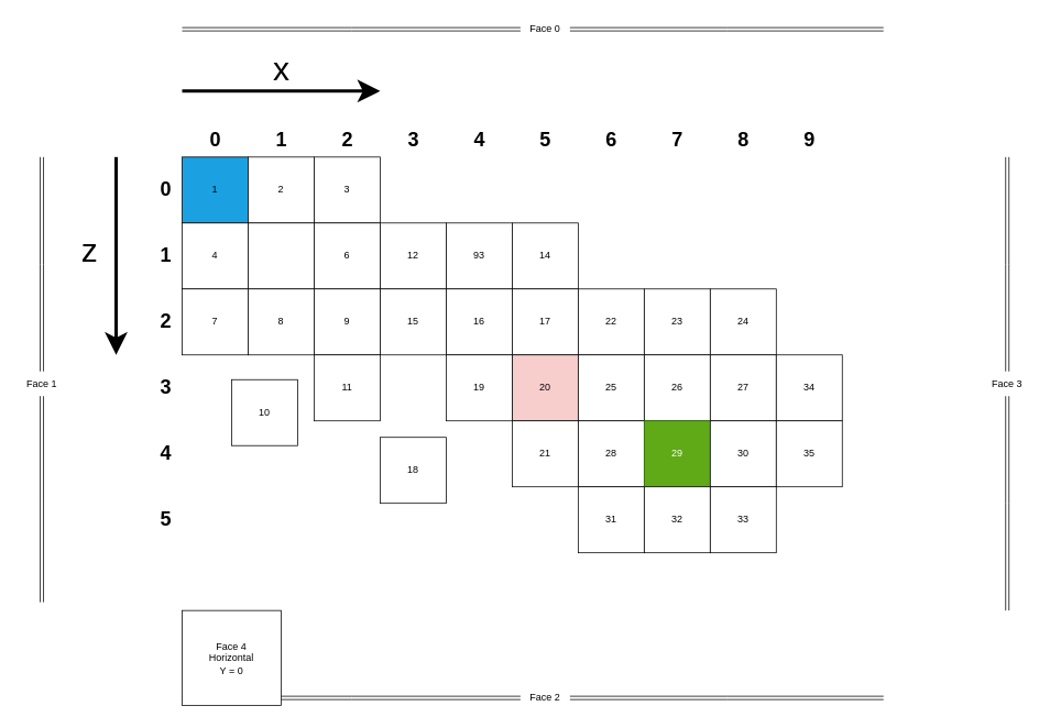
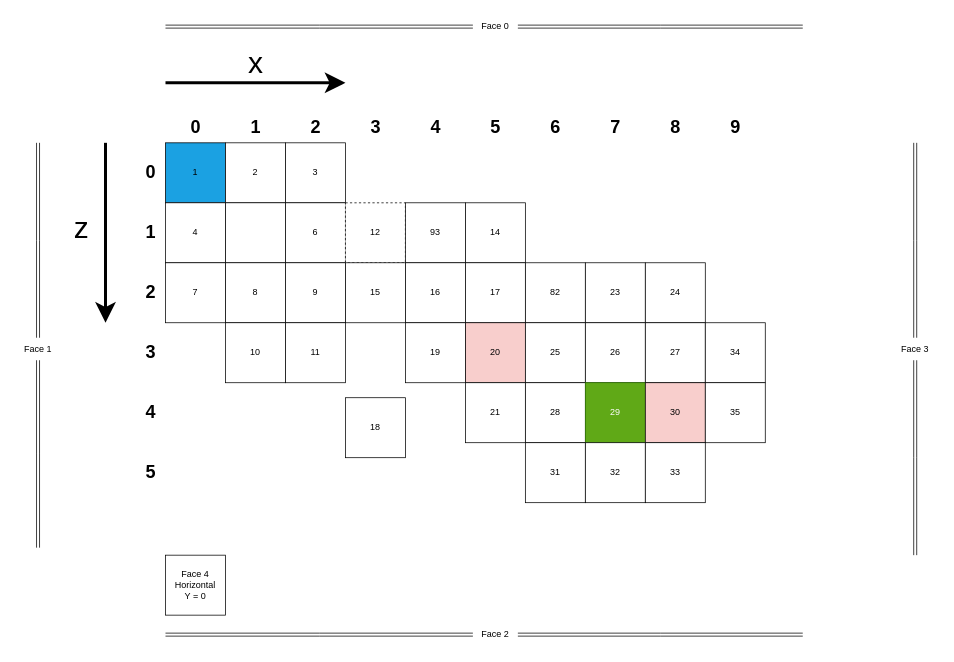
- <mxCell id="13" value="12" style="whiteSpace=wrap;html=1;aspect=fixed;" parent="1" vertex="1"><mxGeometry x="460" y="270" width="80" height="80" as="geometry" /></mxCell>
+ <mxCell id="13" value="12" style="whiteSpace=wrap;html=1;aspect=fixed;dashed=1;" parent="1" vertex="1"><mxGeometry x="460" y="270" width="80" height="80" as="geometry" /></mxCell>
- <mxCell id="23" value="22" style="whiteSpace=wrap;html=1;aspect=fixed;" parent="1" vertex="1"><mxGeometry x="700" y="350" width="80" height="80" as="geometry" /></mxCell>
+ <mxCell id="23" value="82" style="whiteSpace=wrap;html=1;aspect=fixed;" parent="1" vertex="1"><mxGeometry x="700" y="350" width="80" height="80" as="geometry" /></mxCell>
- <mxCell id="11" value="10" style="whiteSpace=wrap;html=1;aspect=fixed;" parent="1" vertex="1"><mxGeometry x="280" y="460" width="80" height="80" as="geometry" /></mxCell>
+ <mxCell id="11" value="10" style="whiteSpace=wrap;html=1;aspect=fixed;" parent="1" vertex="1"><mxGeometry x="300" y="430" width="80" height="80" as="geometry" /></mxCell>
- <mxCell id="31" value="30" style="whiteSpace=wrap;html=1;aspect=fixed;" parent="1" vertex="1"><mxGeometry x="860" y="510" width="80" height="80" as="geometry" /></mxCell>
+ <mxCell id="31" value="30" style="whiteSpace=wrap;html=1;aspect=fixed;fillColor=#f8cecc;" parent="1" vertex="1"><mxGeometry x="860" y="510" width="80" height="80" as="geometry" /></mxCell>
- <mxCell id="67" value="&lt;div&gt;Face 4&lt;br&gt;&lt;/div&gt;Horizontal&lt;br&gt;Y = 0" style="whiteSpace=wrap;html=1;aspect=fixed;" vertex="1" parent="1"><mxGeometry x="220" y="740" width="120" height="115" as="geometry" /></mxCell>
+ <mxCell id="67" value="&lt;div&gt;Face 4&lt;br&gt;&lt;/div&gt;Horizontal&lt;br&gt;Y = 0" style="whiteSpace=wrap;html=1;aspect=fixed;" vertex="1" parent="1"><mxGeometry y="740" width="80" height="80" as="geometry" x="220" /></mxCell>
